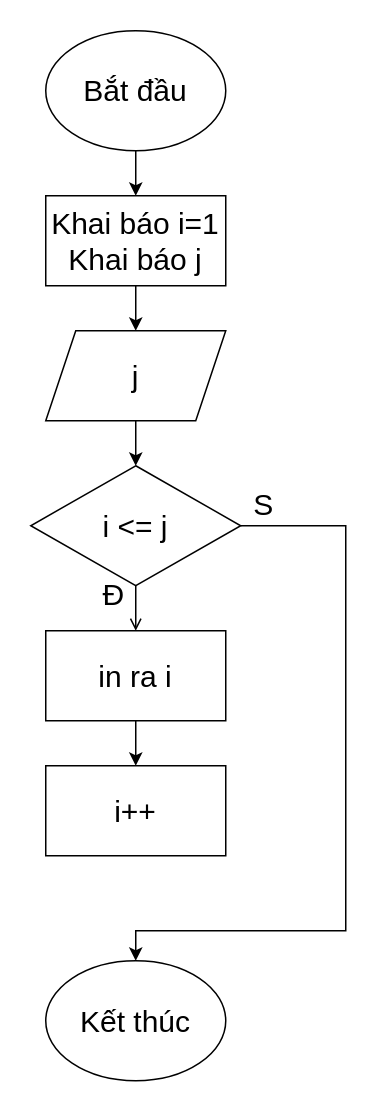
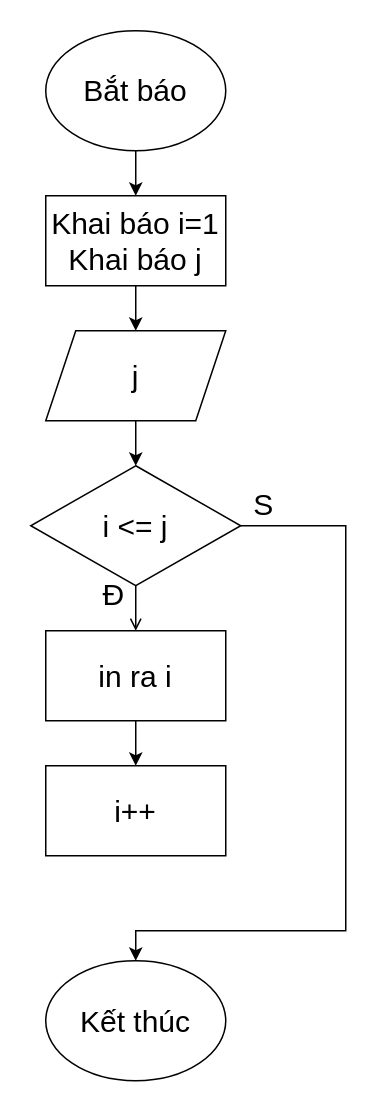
- <mxCell id="3" value="&lt;h2&gt;&lt;span style=&quot;font-weight: normal&quot;&gt;&lt;font style=&quot;font-size: 20px&quot;&gt;Bắt đầu&lt;/font&gt;&lt;/span&gt;&lt;/h2&gt;" style="ellipse;whiteSpace=wrap;html=1;" parent="1" vertex="1"><mxGeometry x="30" y="20" width="120" height="80" as="geometry" /></mxCell>
+ <mxCell id="3" value="&lt;h2&gt;&lt;span style=&quot;font-weight: normal&quot;&gt;&lt;font style=&quot;font-size: 20px&quot;&gt;Bắt báo&lt;/font&gt;&lt;/span&gt;&lt;/h2&gt;" style="ellipse;whiteSpace=wrap;html=1;" parent="1" vertex="1"><mxGeometry x="30" y="20" width="120" height="80" as="geometry" /></mxCell>
